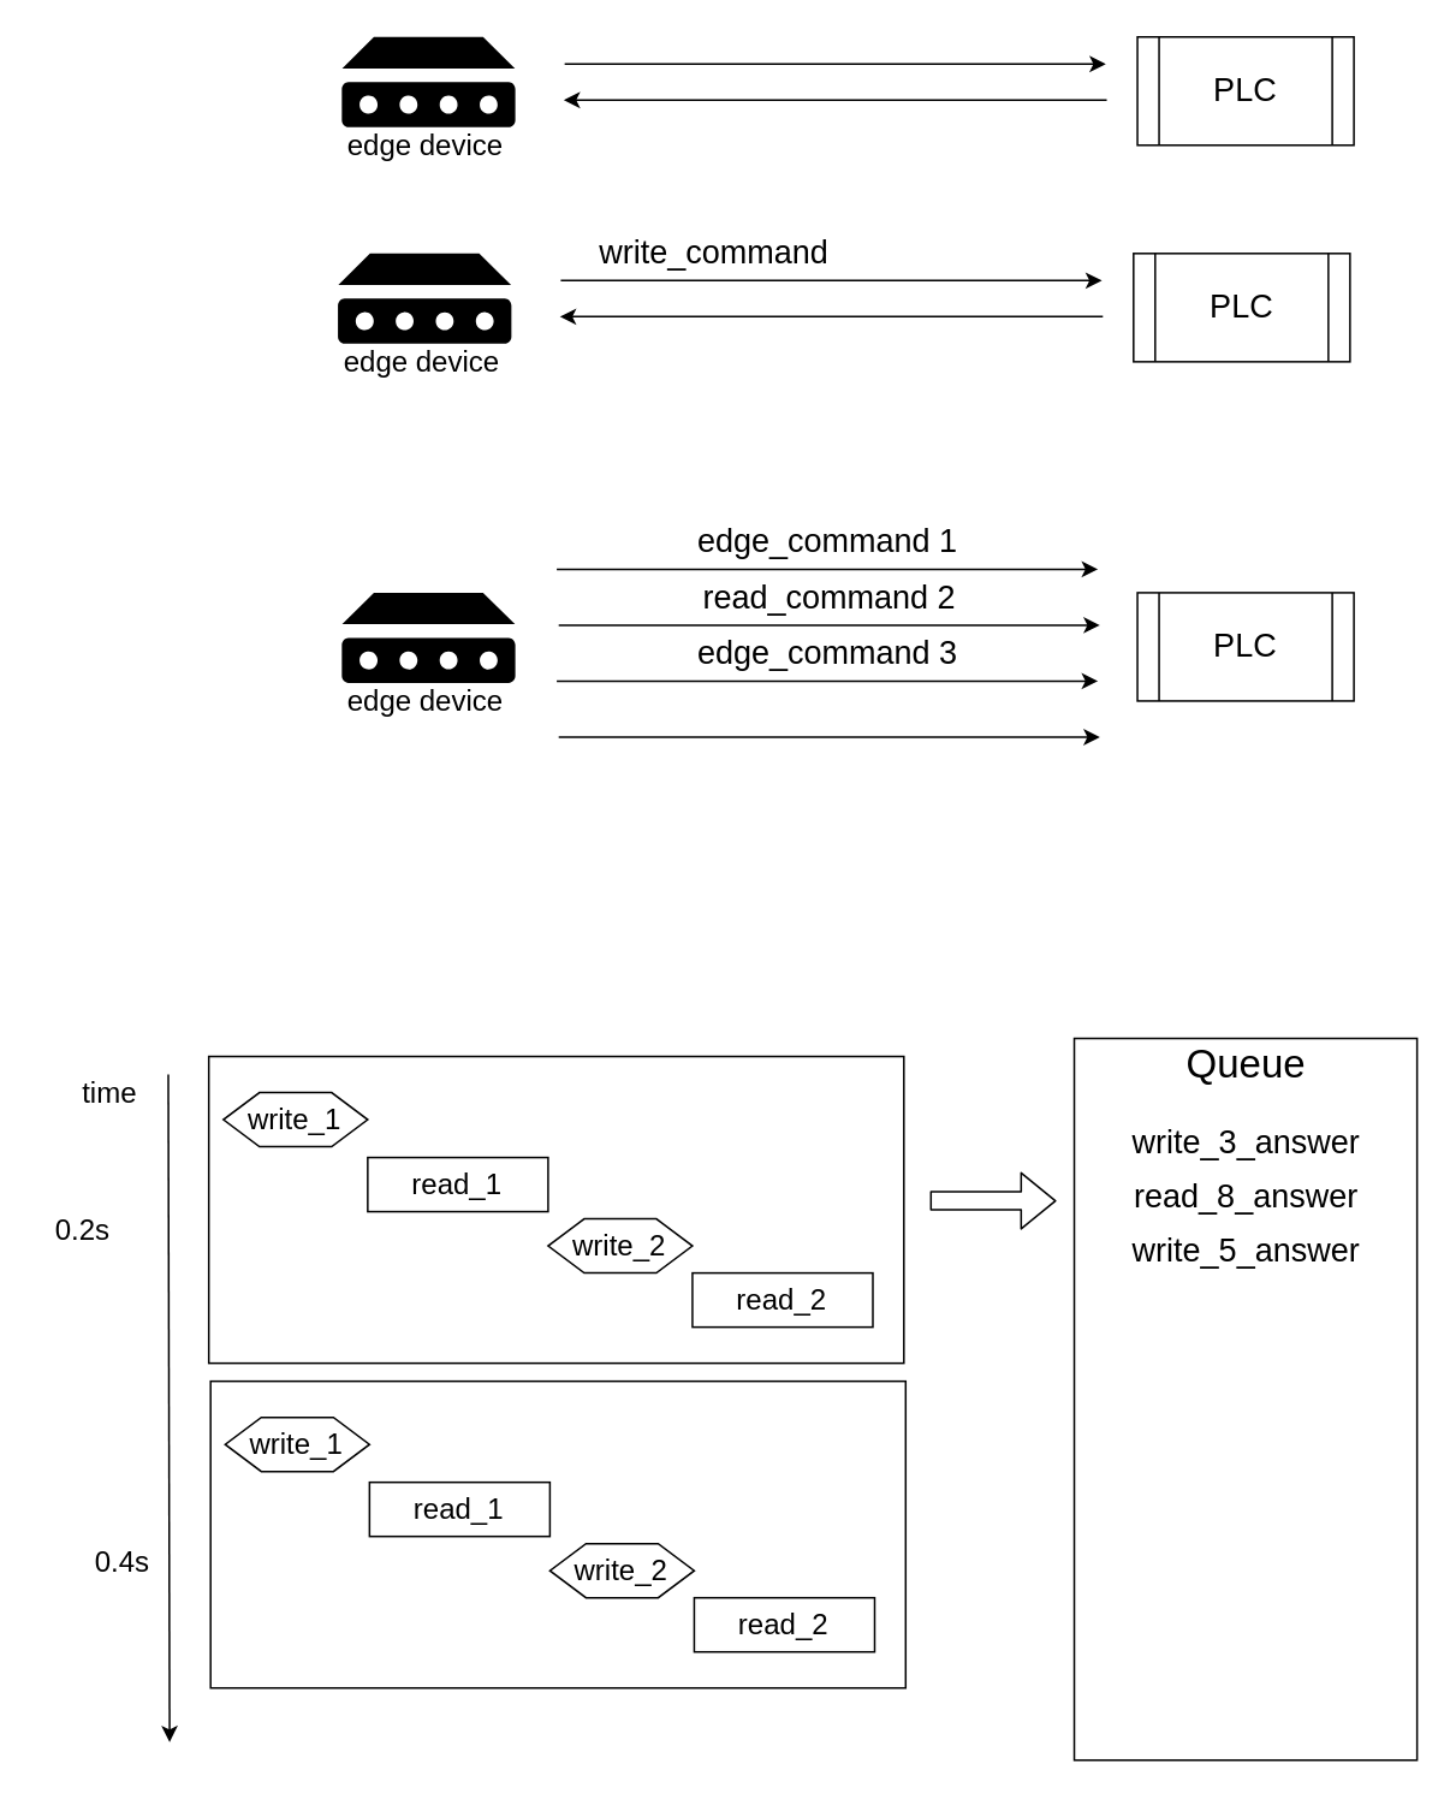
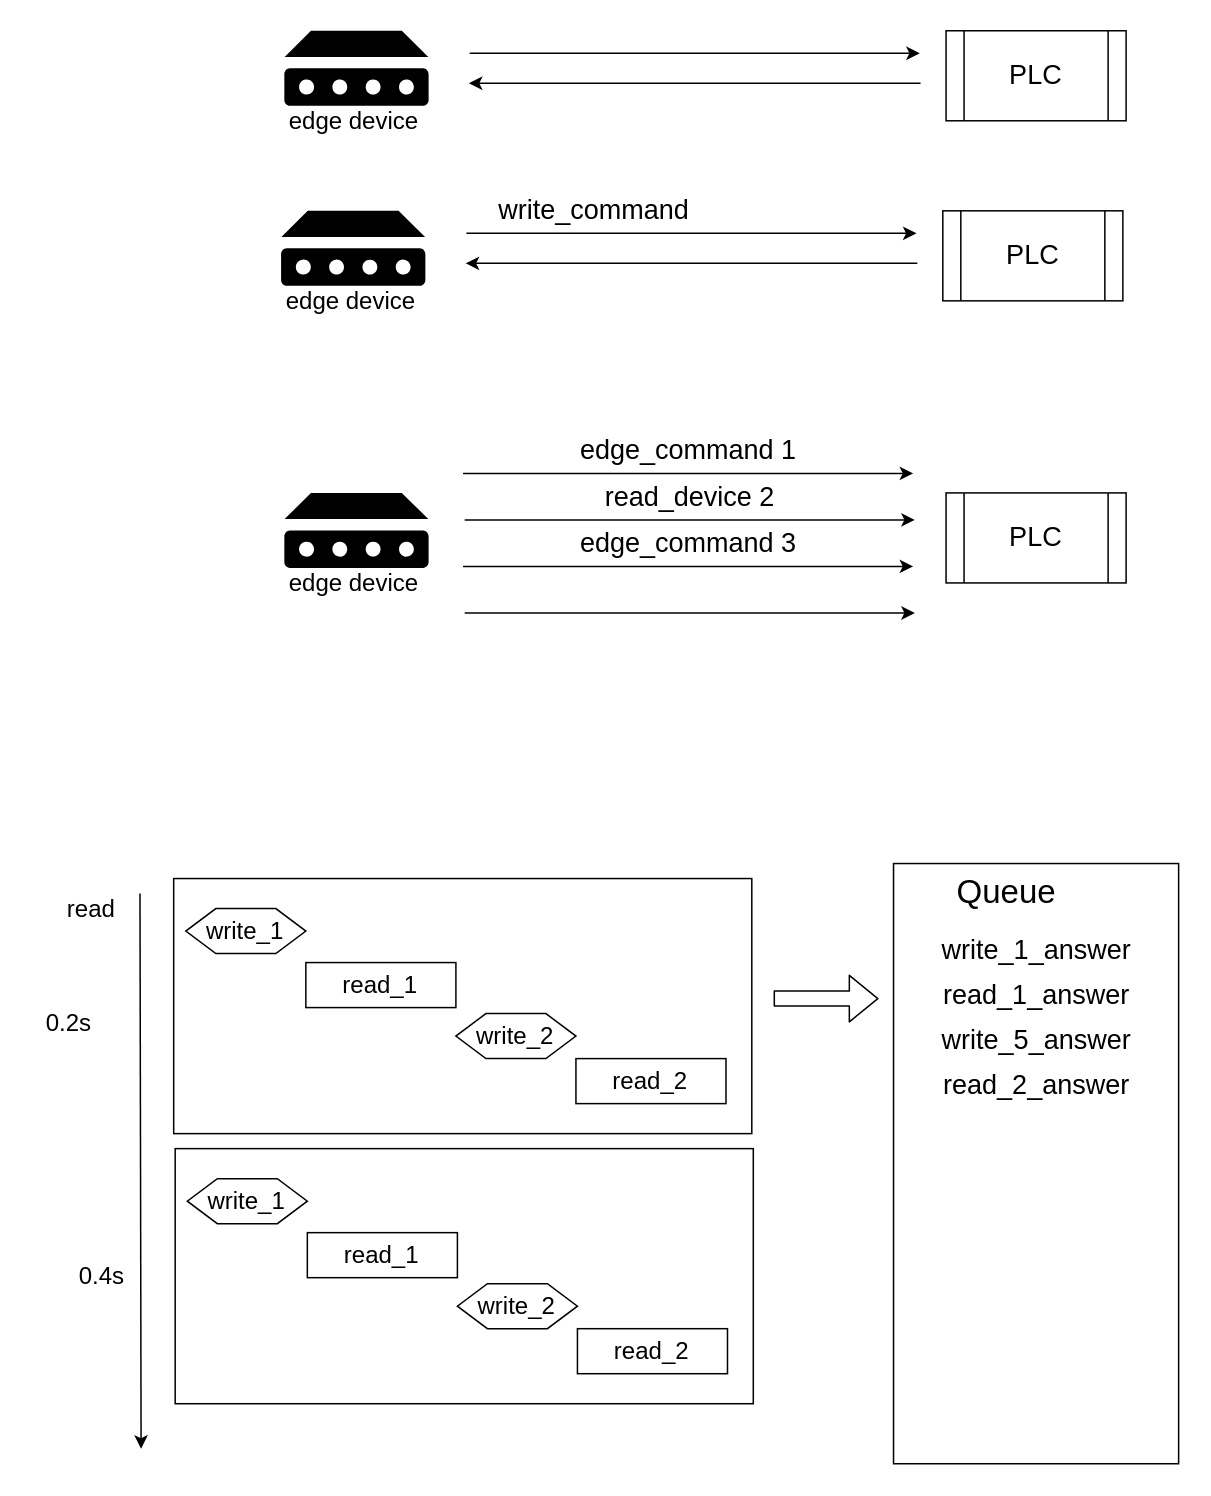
- <mxCell id="21" value="read_command 2" style="text;html=1;align=center;verticalAlign=middle;resizable=0;points=[];autosize=1;strokeColor=none;fontSize=18;" parent="1" vertex="1"><mxGeometry x="379.16" y="316" width="160" height="30" as="geometry" /></mxCell>
+ <mxCell id="21" value="read_device 2" style="text;html=1;align=center;verticalAlign=middle;resizable=0;points=[];autosize=1;strokeColor=none;fontSize=18;" parent="1" vertex="1"><mxGeometry x="379.16" y="316" width="160" height="30" as="geometry" /></mxCell>
- <mxCell id="38" value="Queue" style="text;html=1;align=center;verticalAlign=middle;resizable=0;points=[];autosize=1;strokeColor=none;fontSize=22;" vertex="1" parent="1"><mxGeometry x="649.96" y="575" width="80" height="30" as="geometry" /></mxCell>
+ <mxCell id="38" value="Queue" style="text;html=1;align=center;verticalAlign=middle;resizable=0;points=[];autosize=1;strokeColor=none;fontSize=22;" vertex="1" parent="1"><mxGeometry x="629.96" y="580" width="80" height="30" as="geometry" /></mxCell>
- <mxCell id="24" value="time" style="text;html=1;align=center;verticalAlign=middle;resizable=0;points=[];autosize=1;strokeColor=none;fontSize=16;" parent="1" vertex="1"><mxGeometry x="35" y="595" width="50" height="20" as="geometry" /></mxCell>
+ <mxCell id="24" value="read" style="text;html=1;align=center;verticalAlign=middle;resizable=0;points=[];autosize=1;strokeColor=none;fontSize=16;" parent="1" vertex="1"><mxGeometry x="35" y="595" width="50" height="20" as="geometry" /></mxCell>
- <mxCell id="39" value="write_3_answer" style="text;html=1;align=center;verticalAlign=middle;resizable=0;points=[];autosize=1;strokeColor=none;fontSize=18;" vertex="1" parent="1"><mxGeometry x="619.96" y="618" width="140" height="30" as="geometry" /></mxCell>
+ <mxCell id="39" value="write_1_answer" style="text;html=1;align=center;verticalAlign=middle;resizable=0;points=[];autosize=1;strokeColor=none;fontSize=18;" vertex="1" parent="1"><mxGeometry x="619.96" y="618" width="140" height="30" as="geometry" /></mxCell>
- <mxCell id="40" value="read_8_answer" style="text;html=1;align=center;verticalAlign=middle;resizable=0;points=[];autosize=1;strokeColor=none;fontSize=18;" vertex="1" parent="1"><mxGeometry x="619.96" y="648" width="140" height="30" as="geometry" /></mxCell>
+ <mxCell id="40" value="read_1_answer" style="text;html=1;align=center;verticalAlign=middle;resizable=0;points=[];autosize=1;strokeColor=none;fontSize=18;" vertex="1" parent="1"><mxGeometry x="619.96" y="648" width="140" height="30" as="geometry" /></mxCell>
+ <mxCell id="42" value="read_2_answer" style="text;html=1;align=center;verticalAlign=middle;resizable=0;points=[];autosize=1;strokeColor=none;fontSize=18;" vertex="1" parent="1"><mxGeometry x="619.96" y="708" width="140" height="30" as="geometry" /></mxCell>
- <mxCell id="36" value="0.4s" style="text;html=1;align=center;verticalAlign=middle;resizable=0;points=[];autosize=1;strokeColor=none;fontSize=16;" vertex="1" parent="1"><mxGeometry x="42.1" y="855" width="50" height="20" as="geometry" /></mxCell>
+ <mxCell id="36" value="0.4s" style="text;html=1;align=center;verticalAlign=middle;resizable=0;points=[];autosize=1;strokeColor=none;fontSize=16;" vertex="1" parent="1"><mxGeometry x="42.1" y="840" width="50" height="20" as="geometry" /></mxCell>
